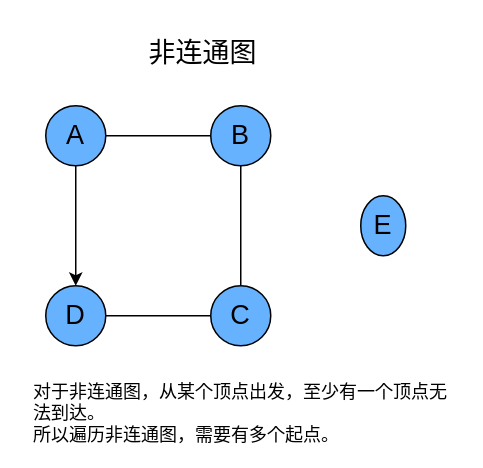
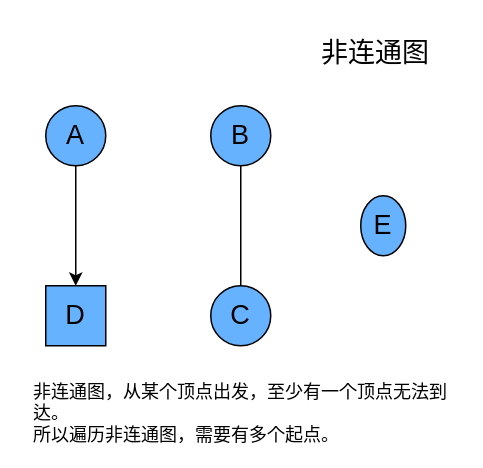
- <mxCell id="10" value="&lt;font style=&quot;font-size: 18px;&quot;&gt;非连通图&lt;/font&gt;" style="text;html=1;align=center;verticalAlign=middle;whiteSpace=wrap;rounded=0;" vertex="1" parent="1"><mxGeometry x="70" y="20" width="130" height="30" as="geometry" /></mxCell>
+ <mxCell id="10" value="&lt;font style=&quot;font-size: 18px;&quot;&gt;非连通图&lt;/font&gt;" style="text;html=1;align=center;verticalAlign=middle;whiteSpace=wrap;rounded=0;" vertex="1" parent="1"><mxGeometry x="185" y="20" width="130" height="30" as="geometry" /></mxCell>
- <mxCell id="2" value="" style="rounded=0;orthogonalLoop=1;jettySize=auto;html=1;endArrow=none;startFill=0;" edge="1" parent="1" source="4" target="5"><mxGeometry relative="1" as="geometry" /></mxCell>
- <mxCell id="7" value="&lt;font style=&quot;color: rgb(0, 0, 0); font-size: 18px;&quot;&gt;D&lt;/font&gt;" style="ellipse;whiteSpace=wrap;html=1;aspect=fixed;fillColor=#66B2FF;" vertex="1" parent="1"><mxGeometry x="30" y="190" width="40" height="40" as="geometry" /></mxCell>
+ <mxCell id="7" value="&lt;font style=&quot;color: rgb(0, 0, 0); font-size: 18px;&quot;&gt;D&lt;/font&gt;" style="whiteSpace=wrap;html=1;aspect=fixed;fillColor=#66B2FF;rounded=0;" vertex="1" parent="1"><mxGeometry x="30" y="190" width="40" height="40" as="geometry" /></mxCell>
- <mxCell id="6" value="" style="edgeStyle=none;rounded=0;orthogonalLoop=1;jettySize=auto;html=1;endArrow=none;startFill=0;" edge="1" parent="1" source="7" target="9"><mxGeometry relative="1" as="geometry" /></mxCell>
- <mxCell id="12" value="对于非连通图，从某个顶点出发，至少有一个顶点无法到达。&lt;div&gt;所以遍历非连通图，需要有多个起点。&lt;/div&gt;" style="text;html=1;align=left;verticalAlign=middle;whiteSpace=wrap;rounded=0;fontSize=12;" vertex="1" parent="1"><mxGeometry x="20" y="260" width="280" height="30" as="geometry" /></mxCell>
+ <mxCell id="12" value="非连通图，从某个顶点出发，至少有一个顶点无法到达。&lt;div&gt;所以遍历非连通图，需要有多个起点。&lt;/div&gt;" style="text;html=1;align=left;verticalAlign=middle;whiteSpace=wrap;rounded=0;fontSize=12;" vertex="1" parent="1"><mxGeometry x="20" y="260" width="280" height="30" as="geometry" /></mxCell>
